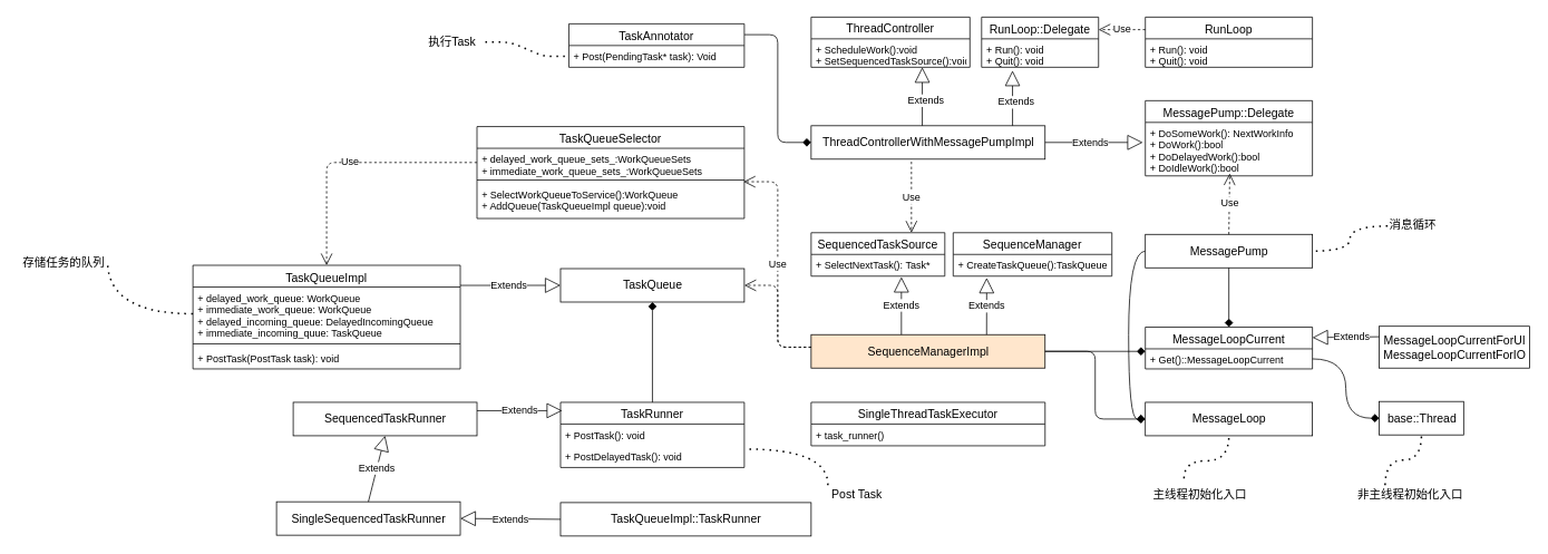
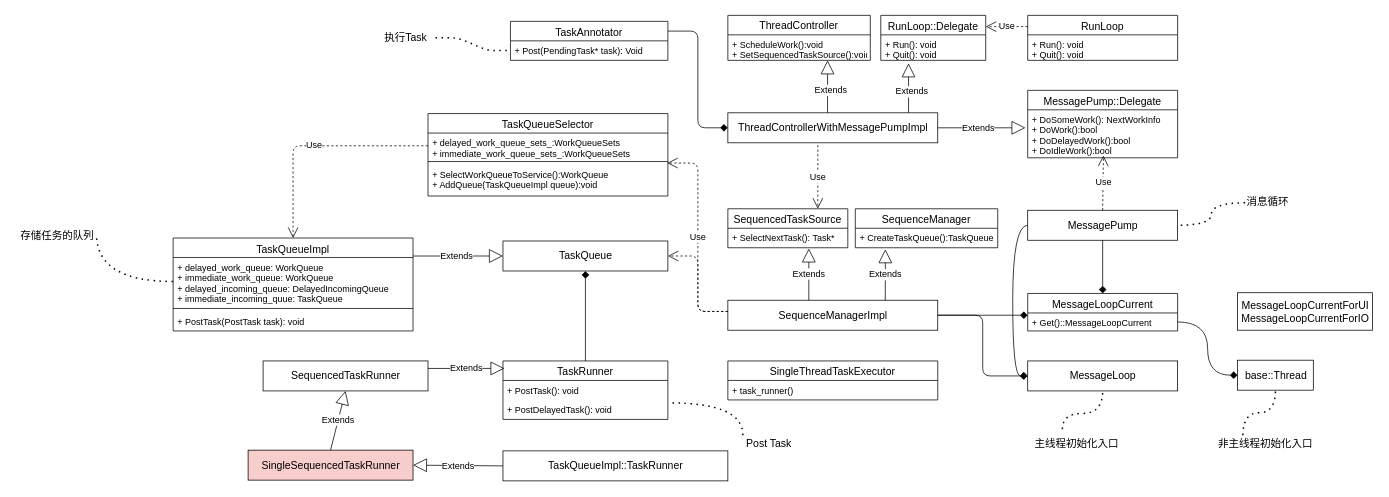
- <mxCell id="59" value="Extends" style="endArrow=block;endSize=16;endFill=0;html=1;fontSize=12;entryX=1;entryY=0.25;entryDx=0;entryDy=0;exitX=0;exitY=0.25;exitDx=0;exitDy=0;" parent="1" source="58" target="60" edge="1"><mxGeometry x="-0.184" width="160" relative="1" as="geometry"><mxPoint x="1470" y="490" as="sourcePoint" /><mxPoint x="1470" y="461" as="targetPoint" /><Array as="points" /><mxPoint as="offset" /></mxGeometry></mxCell>
- <mxCell id="2" value="SequenceManagerImpl" style="html=1;fontSize=14;fillColor=#ffe6cc;" parent="1" vertex="1"><mxGeometry x="970" y="400" width="280" height="40" as="geometry" /></mxCell>
+ <mxCell id="2" value="SequenceManagerImpl" style="html=1;fontSize=14;" parent="1" vertex="1"><mxGeometry x="970" y="400" width="280" height="40" as="geometry" /></mxCell>
- <mxCell id="72" value="SingleSequencedTaskRunner" style="html=1;fontSize=14;" vertex="1" parent="1"><mxGeometry x="330" y="600" width="220" height="40" as="geometry" /></mxCell>
+ <mxCell id="72" value="SingleSequencedTaskRunner" style="html=1;fontSize=14;fillColor=#f8cecc;" vertex="1" parent="1"><mxGeometry x="330" y="600" width="220" height="40" as="geometry" /></mxCell>
